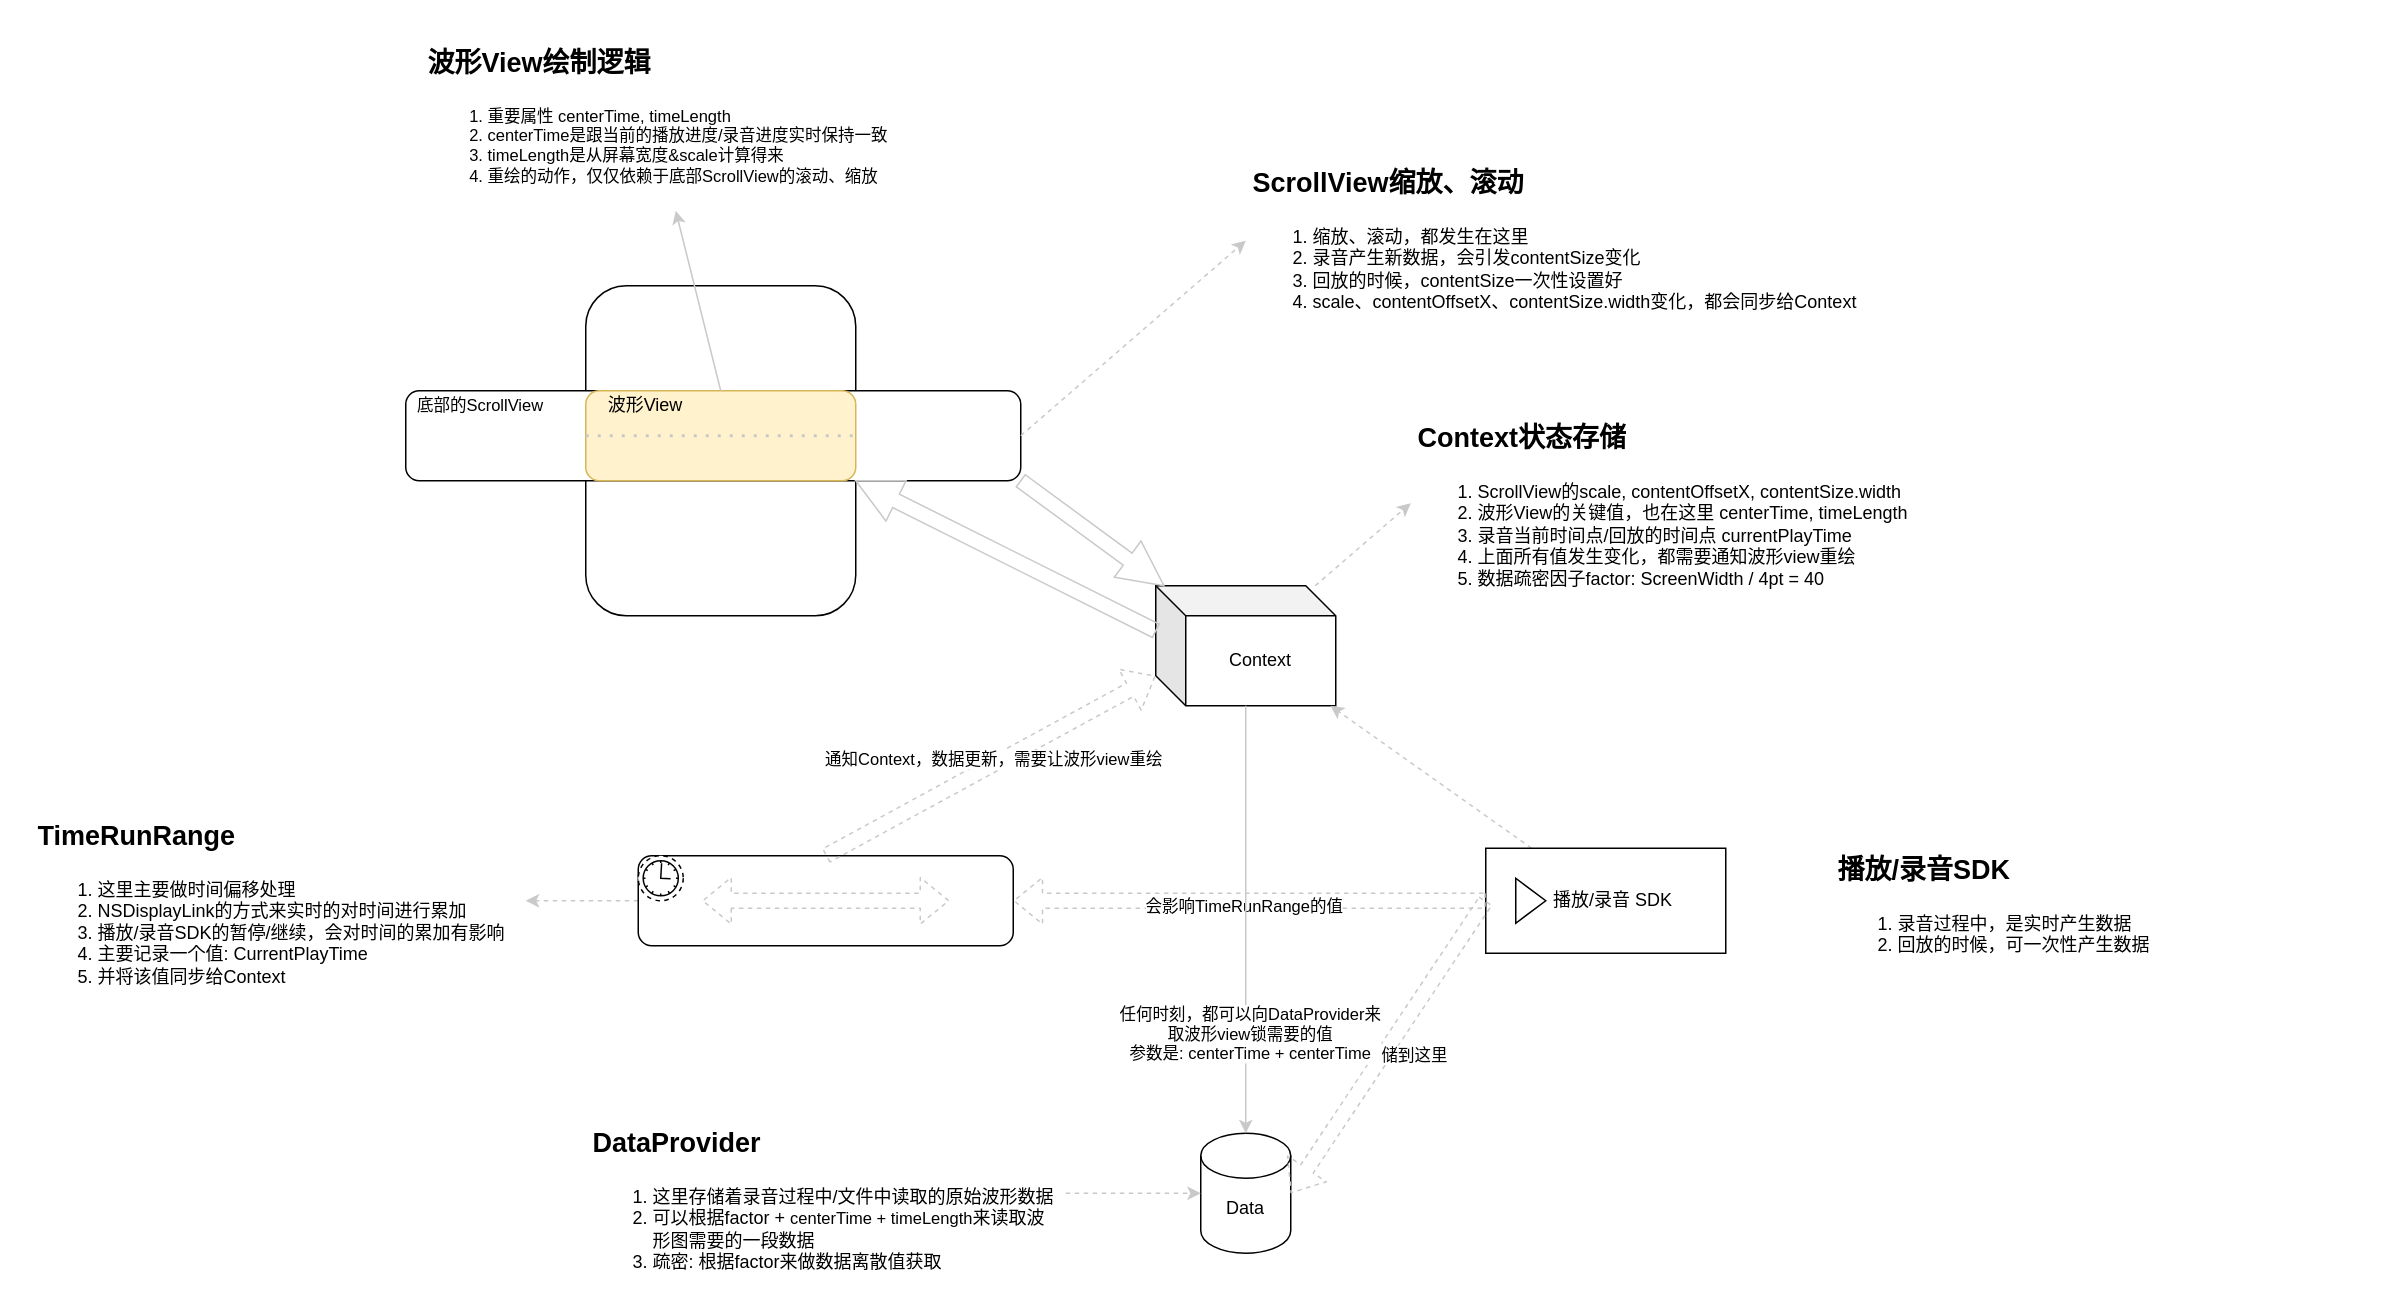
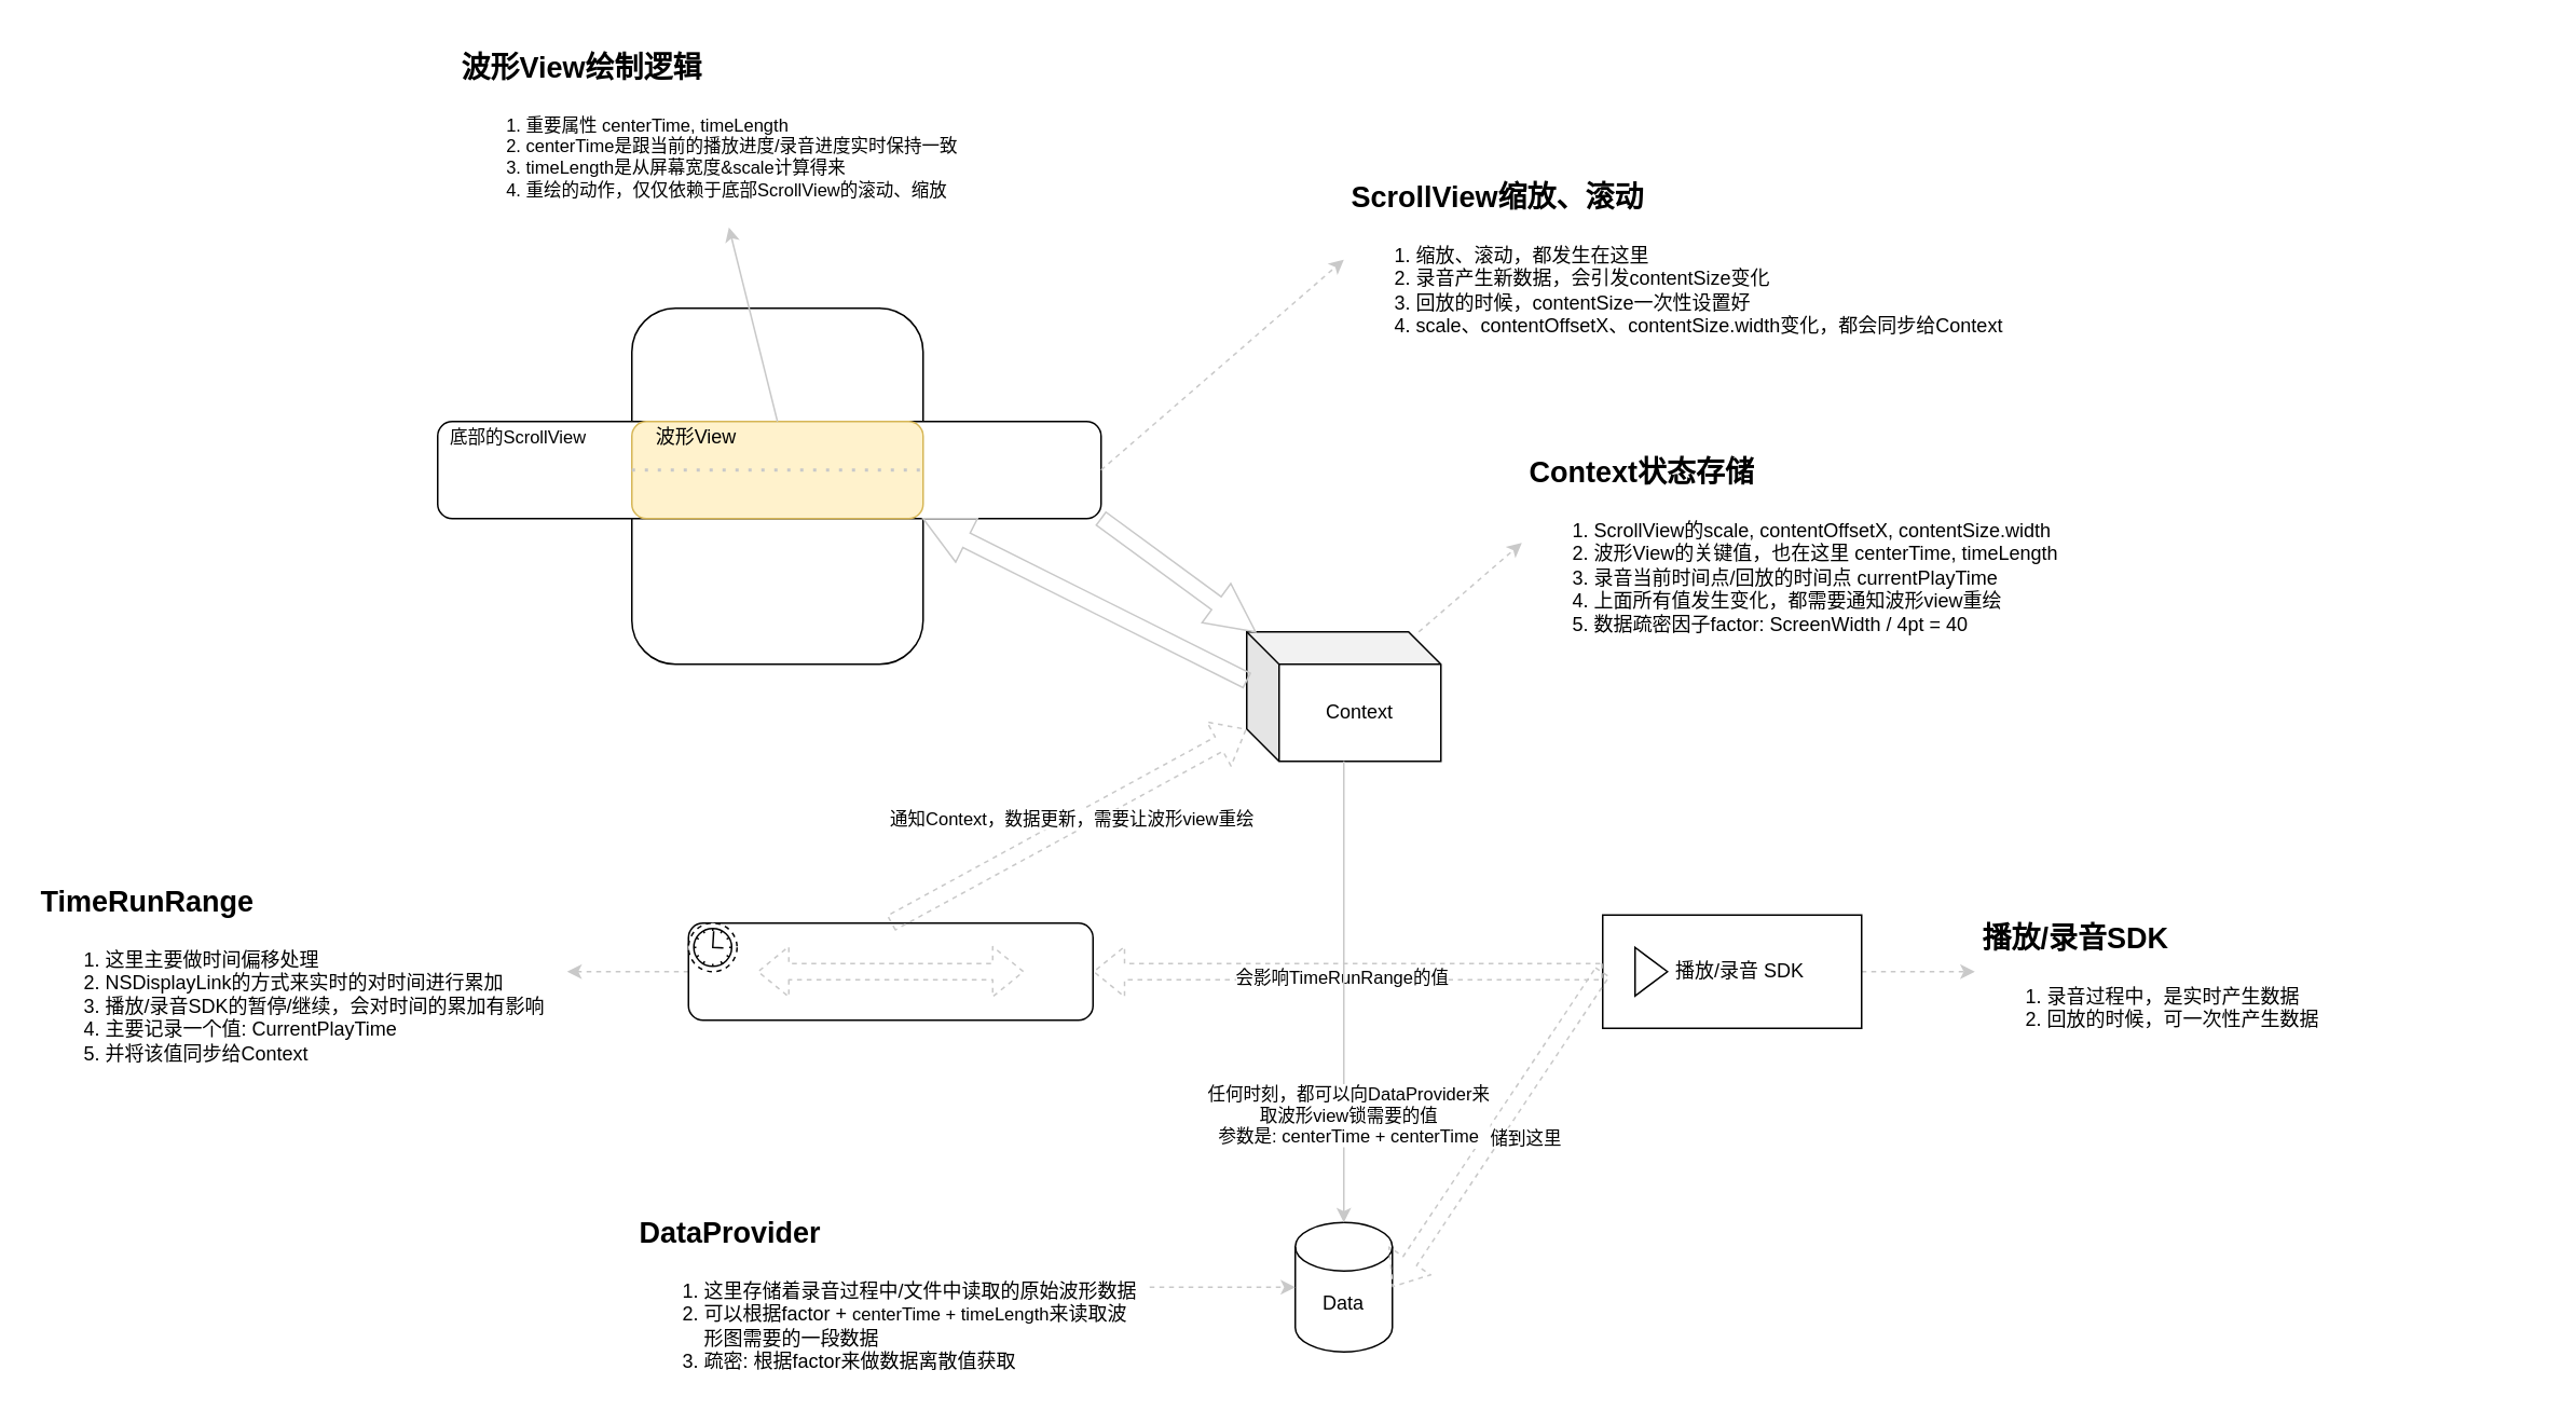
- <mxCell id="16" style="edgeStyle=none;rounded=0;orthogonalLoop=1;jettySize=auto;html=1;dashed=1;startArrow=none;startFill=0;endArrow=classic;endFill=1;strokeColor=#C9C9C9;" parent="1" source="17" target="14" edge="1"><mxGeometry relative="1" as="geometry" /></mxCell>
+ <mxCell id="16" style="edgeStyle=none;rounded=0;orthogonalLoop=1;jettySize=auto;html=1;entryX=0;entryY=0.5;entryDx=0;entryDy=0;dashed=1;startArrow=none;startFill=0;endArrow=classic;endFill=1;strokeColor=#C9C9C9;" parent="1" source="17" target="26" edge="1"><mxGeometry relative="1" as="geometry" /></mxCell>
